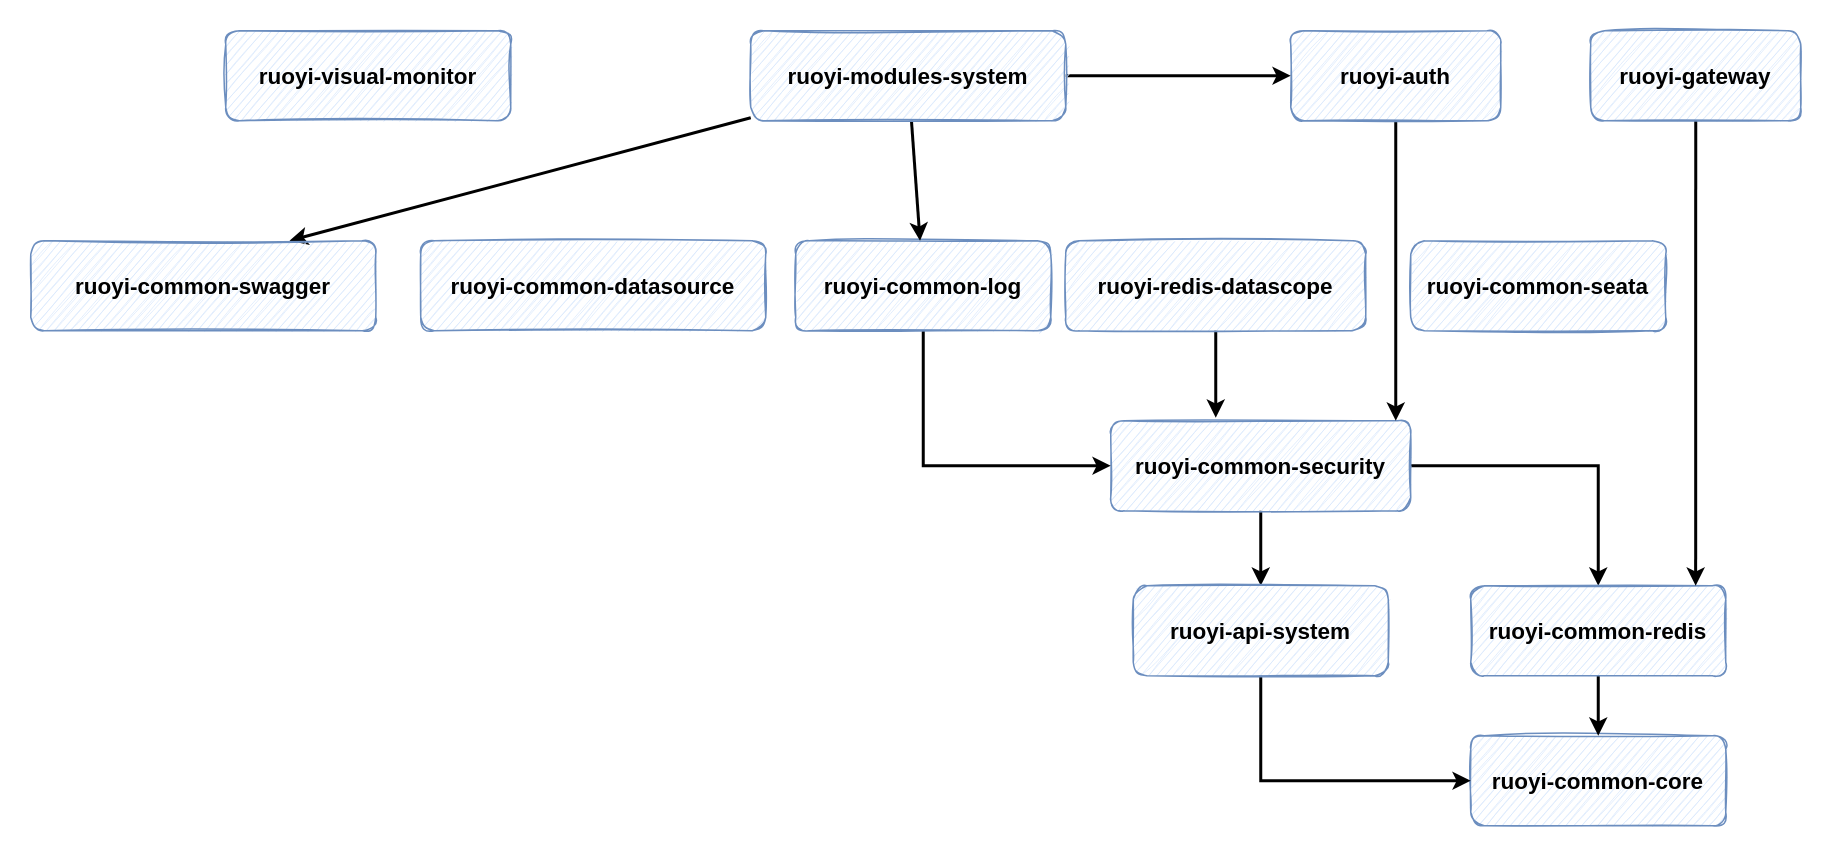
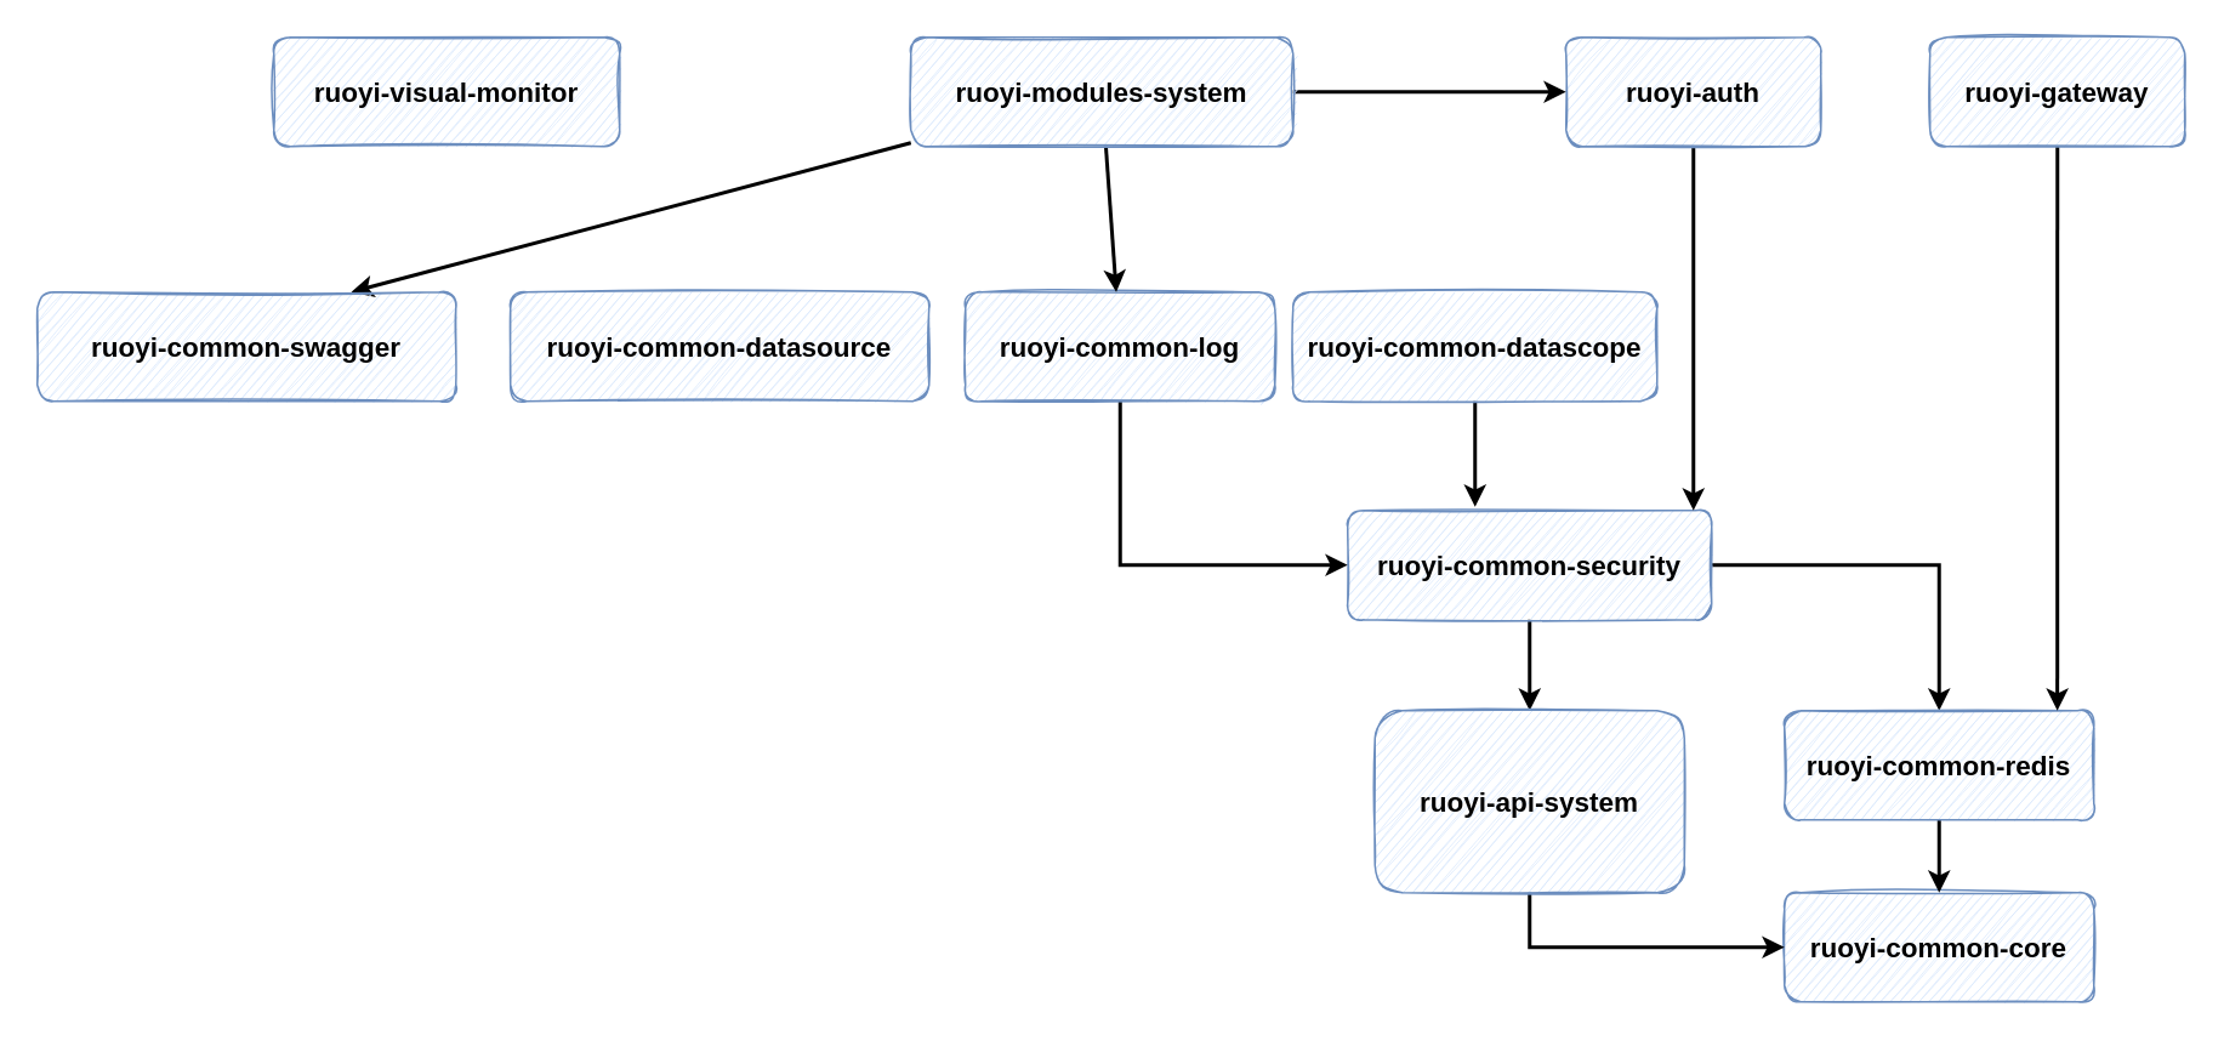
- <mxCell id="7" value="&lt;font style=&quot;font-size: 15px;&quot;&gt;&lt;b&gt;ruoyi-redis-datascope&lt;/b&gt;&lt;/font&gt;" style="rounded=1;whiteSpace=wrap;html=1;fillColor=#dae8fc;strokeColor=#6c8ebf;sketch=1;" vertex="1" parent="1"><mxGeometry x="710" y="160" width="200" height="60" as="geometry" /></mxCell>
+ <mxCell id="7" value="&lt;font style=&quot;font-size: 15px;&quot;&gt;&lt;b&gt;ruoyi-common-datascope&lt;/b&gt;&lt;/font&gt;" style="rounded=1;whiteSpace=wrap;html=1;fillColor=#dae8fc;strokeColor=#6c8ebf;sketch=1;" vertex="1" parent="1"><mxGeometry x="710" y="160" width="200" height="60" as="geometry" /></mxCell>
- <mxCell id="12" value="&lt;font style=&quot;font-size: 15px;&quot;&gt;&lt;b&gt;ruoyi-common-seata&lt;/b&gt;&lt;/font&gt;" style="rounded=1;whiteSpace=wrap;html=1;fillColor=#dae8fc;strokeColor=#6c8ebf;sketch=1;" vertex="1" parent="1"><mxGeometry x="940" y="160" width="170" height="60" as="geometry" /></mxCell>
- <mxCell id="14" value="&lt;font style=&quot;font-size: 15px;&quot;&gt;&lt;b&gt;ruoyi-api-system&lt;/b&gt;&lt;/font&gt;" style="rounded=1;whiteSpace=wrap;html=1;fillColor=#dae8fc;strokeColor=#6c8ebf;sketch=1;" vertex="1" parent="1"><mxGeometry x="755" y="390" width="170" height="60" as="geometry" /></mxCell>
+ <mxCell id="14" value="&lt;font style=&quot;font-size: 15px;&quot;&gt;&lt;b&gt;ruoyi-api-system&lt;/b&gt;&lt;/font&gt;" style="rounded=1;whiteSpace=wrap;html=1;fillColor=#dae8fc;strokeColor=#6c8ebf;sketch=1;" vertex="1" parent="1"><mxGeometry x="755" y="390" width="170" height="100" as="geometry" /></mxCell>
